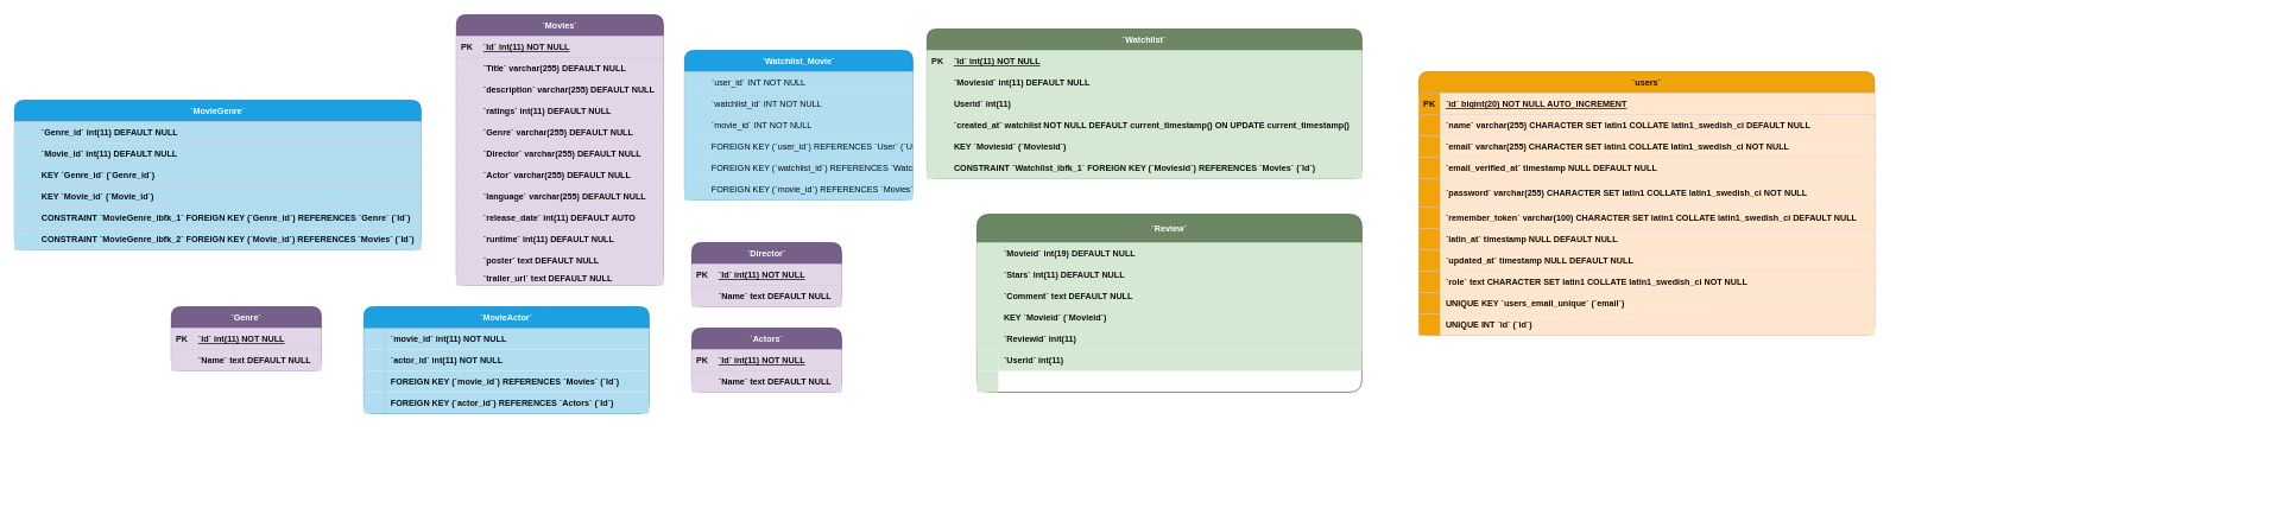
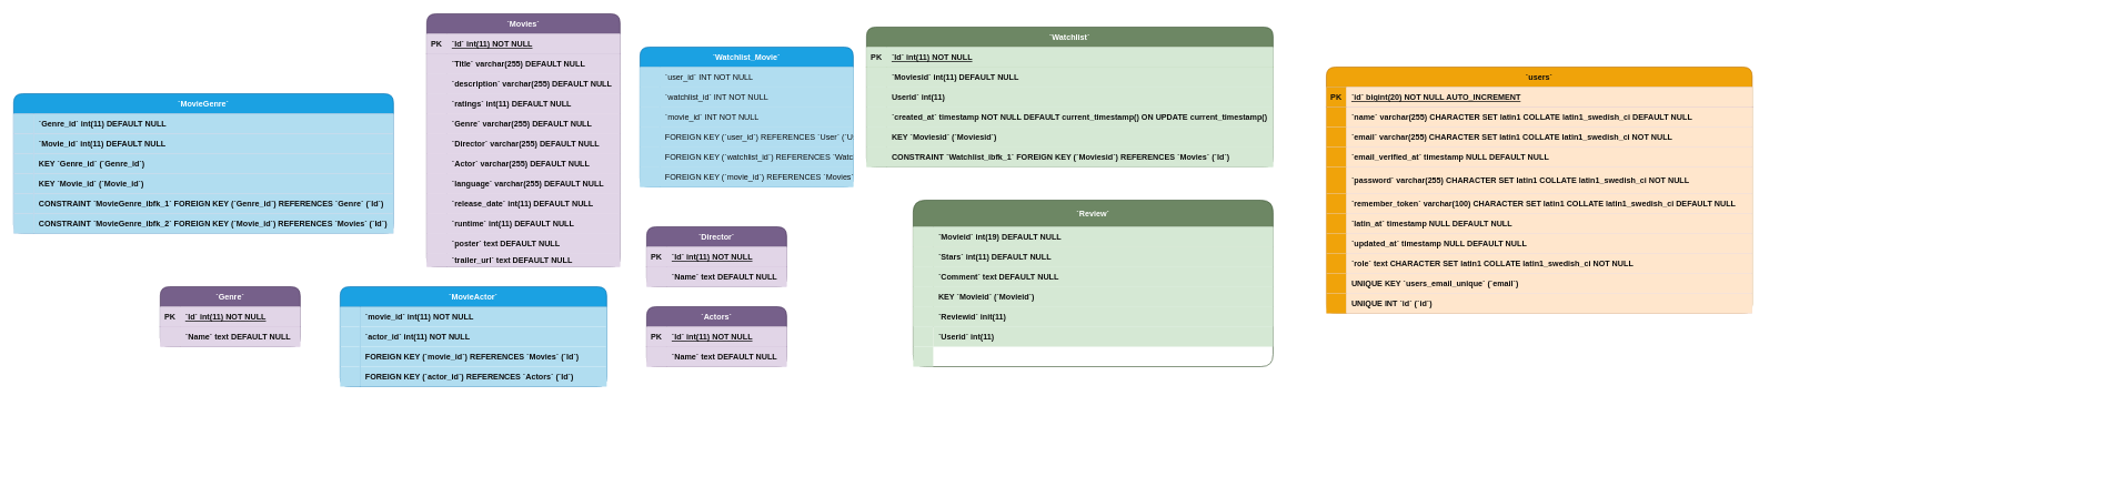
- <mxCell id="142" value="`created_at` watchlist NOT NULL DEFAULT current_timestamp() ON UPDATE current_timestamp()" style="shape=partialRectangle;overflow=hidden;connectable=0;fillColor=#d5e8d4;align=left;top=0;left=0;bottom=0;right=0;spacingLeft=6;rounded=1;strokeColor=#82b366;shadow=0;fontStyle=1;fontColor=#0f0f0f;" parent="140" vertex="1"><mxGeometry x="30" width="580" height="30" as="geometry"><mxRectangle width="580" height="30" as="alternateBounds" /></mxGeometry></mxCell>
+ <mxCell id="142" value="`created_at` timestamp NOT NULL DEFAULT current_timestamp() ON UPDATE current_timestamp()" style="shape=partialRectangle;overflow=hidden;connectable=0;fillColor=#d5e8d4;align=left;top=0;left=0;bottom=0;right=0;spacingLeft=6;rounded=1;strokeColor=#82b366;shadow=0;fontStyle=1;fontColor=#0f0f0f;" parent="140" vertex="1"><mxGeometry x="30" width="580" height="30" as="geometry"><mxRectangle width="580" height="30" as="alternateBounds" /></mxGeometry></mxCell>
- <mxCell id="70" value="`release_date` int(11) DEFAULT AUTO" style="shape=partialRectangle;overflow=hidden;connectable=0;fillColor=#e1d5e7;align=left;top=0;left=0;bottom=0;right=0;spacingLeft=6;rounded=1;strokeColor=#9673a6;shadow=0;fontColor=#0d0d0d;fontStyle=1;" parent="68" vertex="1"><mxGeometry x="30" width="260" height="30" as="geometry"><mxRectangle width="260" height="30" as="alternateBounds" /></mxGeometry></mxCell>
+ <mxCell id="70" value="`release_date` int(11) DEFAULT NULL" style="shape=partialRectangle;overflow=hidden;connectable=0;fillColor=#e1d5e7;align=left;top=0;left=0;bottom=0;right=0;spacingLeft=6;rounded=1;strokeColor=#9673a6;shadow=0;fontColor=#0d0d0d;fontStyle=1;" parent="68" vertex="1"><mxGeometry x="30" width="260" height="30" as="geometry"><mxRectangle width="260" height="30" as="alternateBounds" /></mxGeometry></mxCell>
